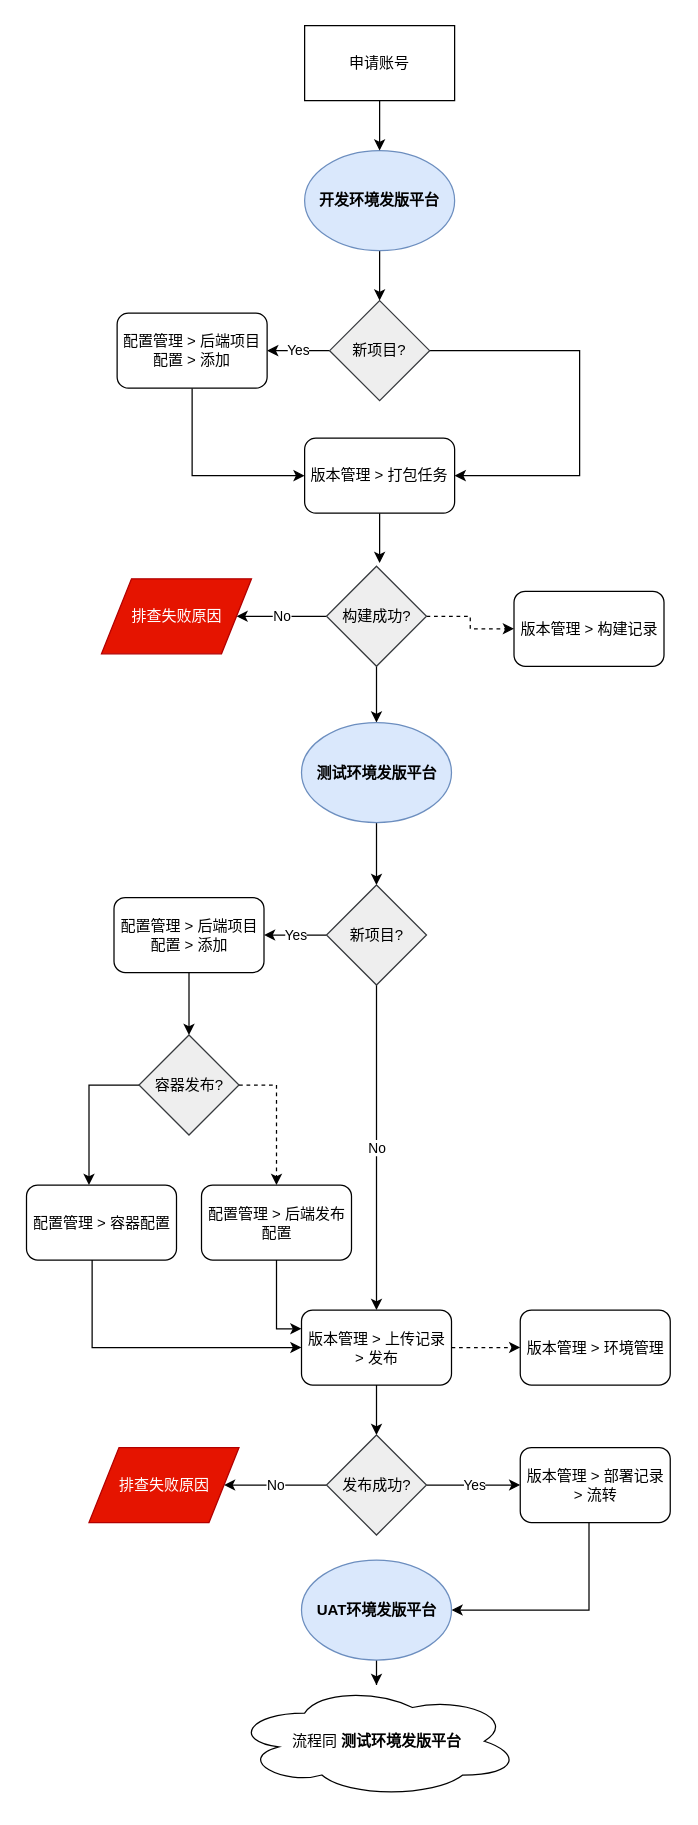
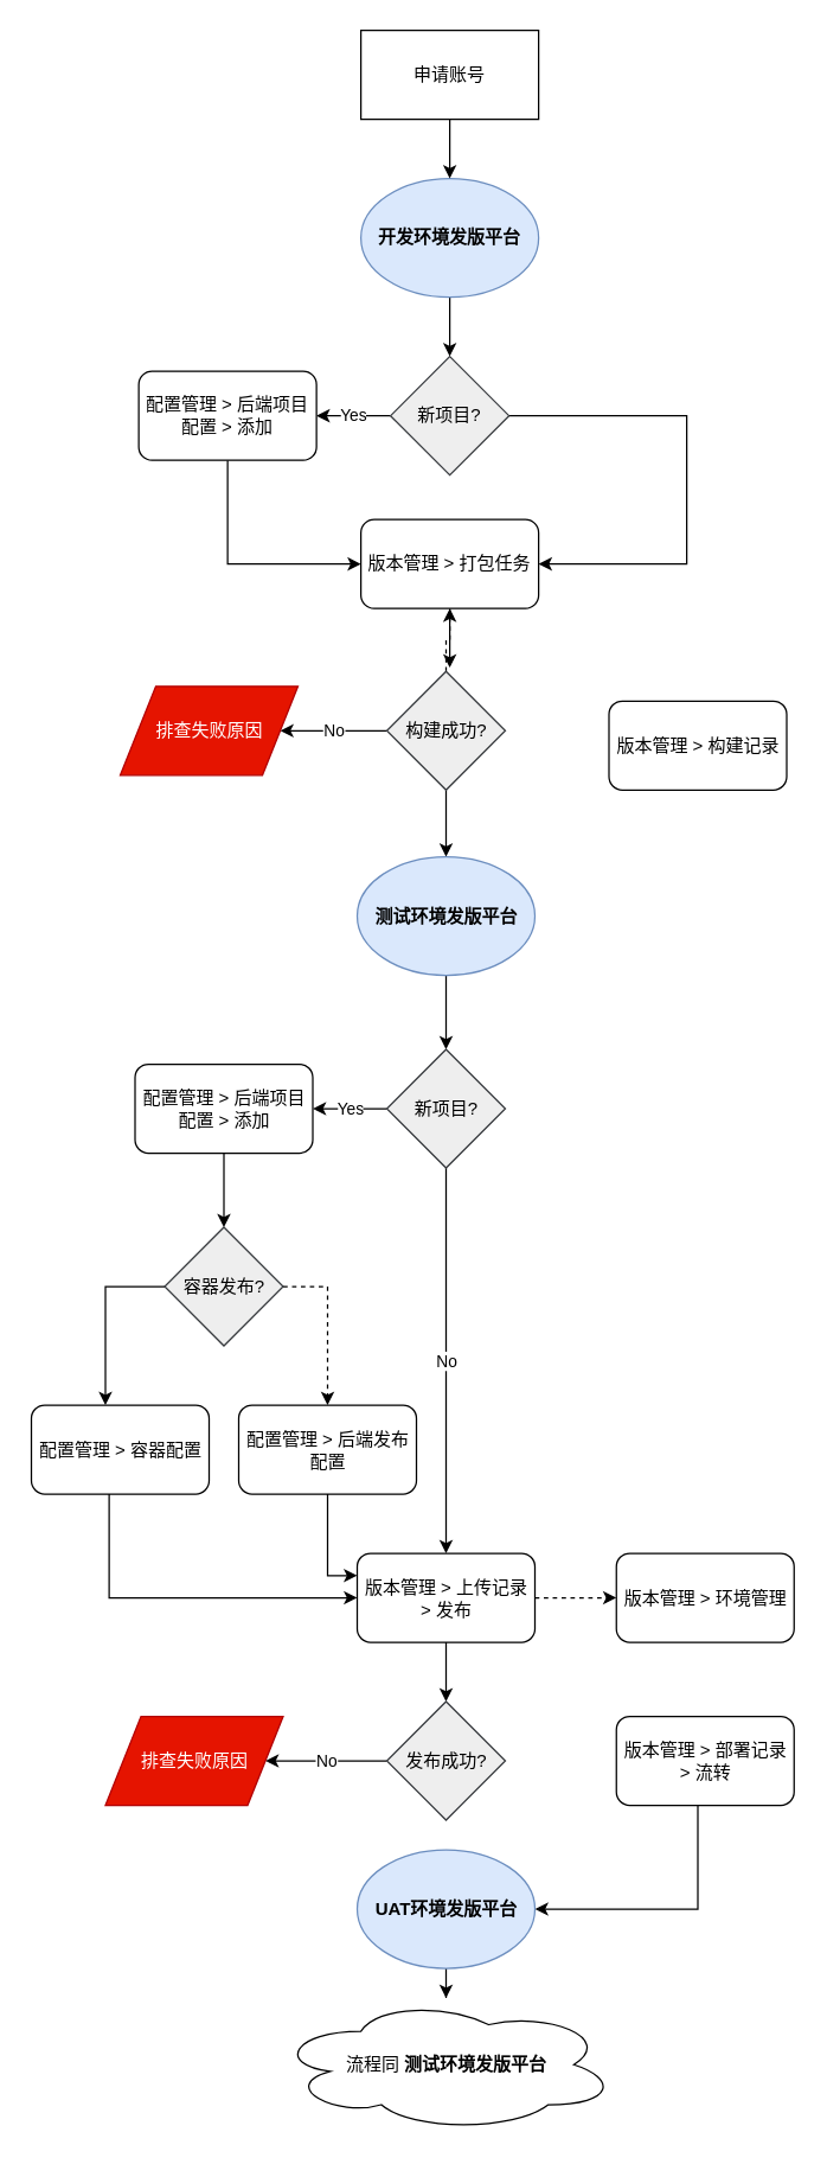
- <mxCell id="13" style="edgeStyle=orthogonalEdgeStyle;rounded=0;orthogonalLoop=1;jettySize=auto;html=1;entryX=0;entryY=0.5;entryDx=0;entryDy=0;dashed=1;" edge="1" parent="1" source="15" target="11"><mxGeometry relative="1" as="geometry" /></mxCell>
+ <mxCell id="13" style="edgeStyle=orthogonalEdgeStyle;rounded=0;orthogonalLoop=1;jettySize=auto;html=1;dashed=1;" edge="1" parent="1" source="15" target="10"><mxGeometry relative="1" as="geometry" /></mxCell>
- <mxCell id="38" value="Yes" style="edgeStyle=orthogonalEdgeStyle;rounded=0;orthogonalLoop=1;jettySize=auto;html=1;entryX=0;entryY=0.5;entryDx=0;entryDy=0;" edge="1" parent="1" source="39" target="36"><mxGeometry relative="1" as="geometry" /></mxCell>
